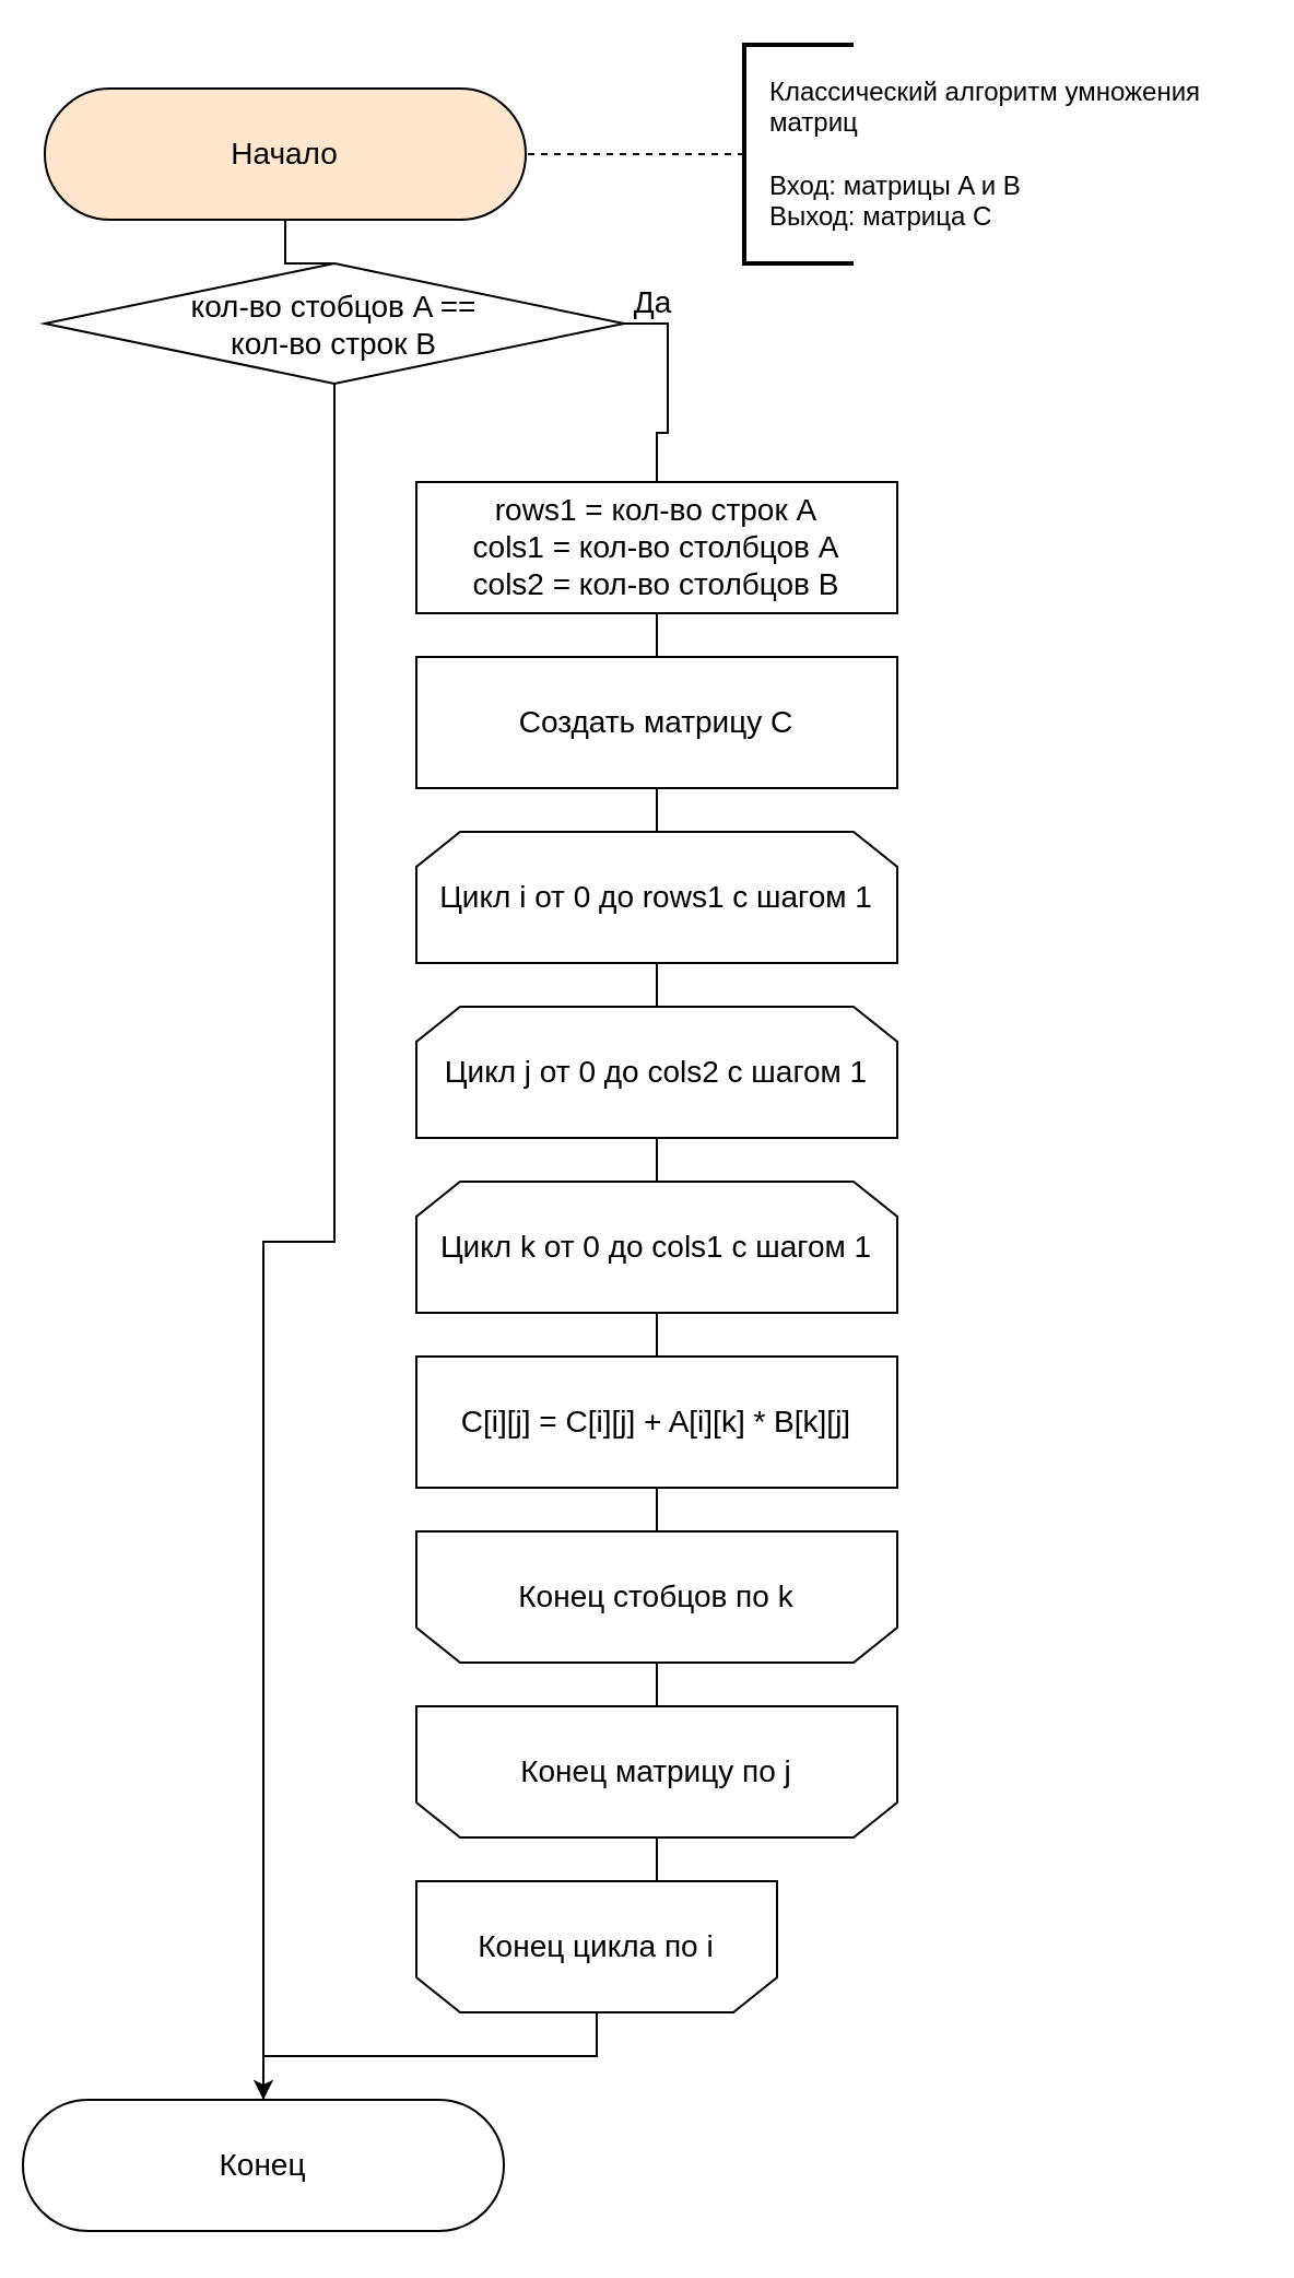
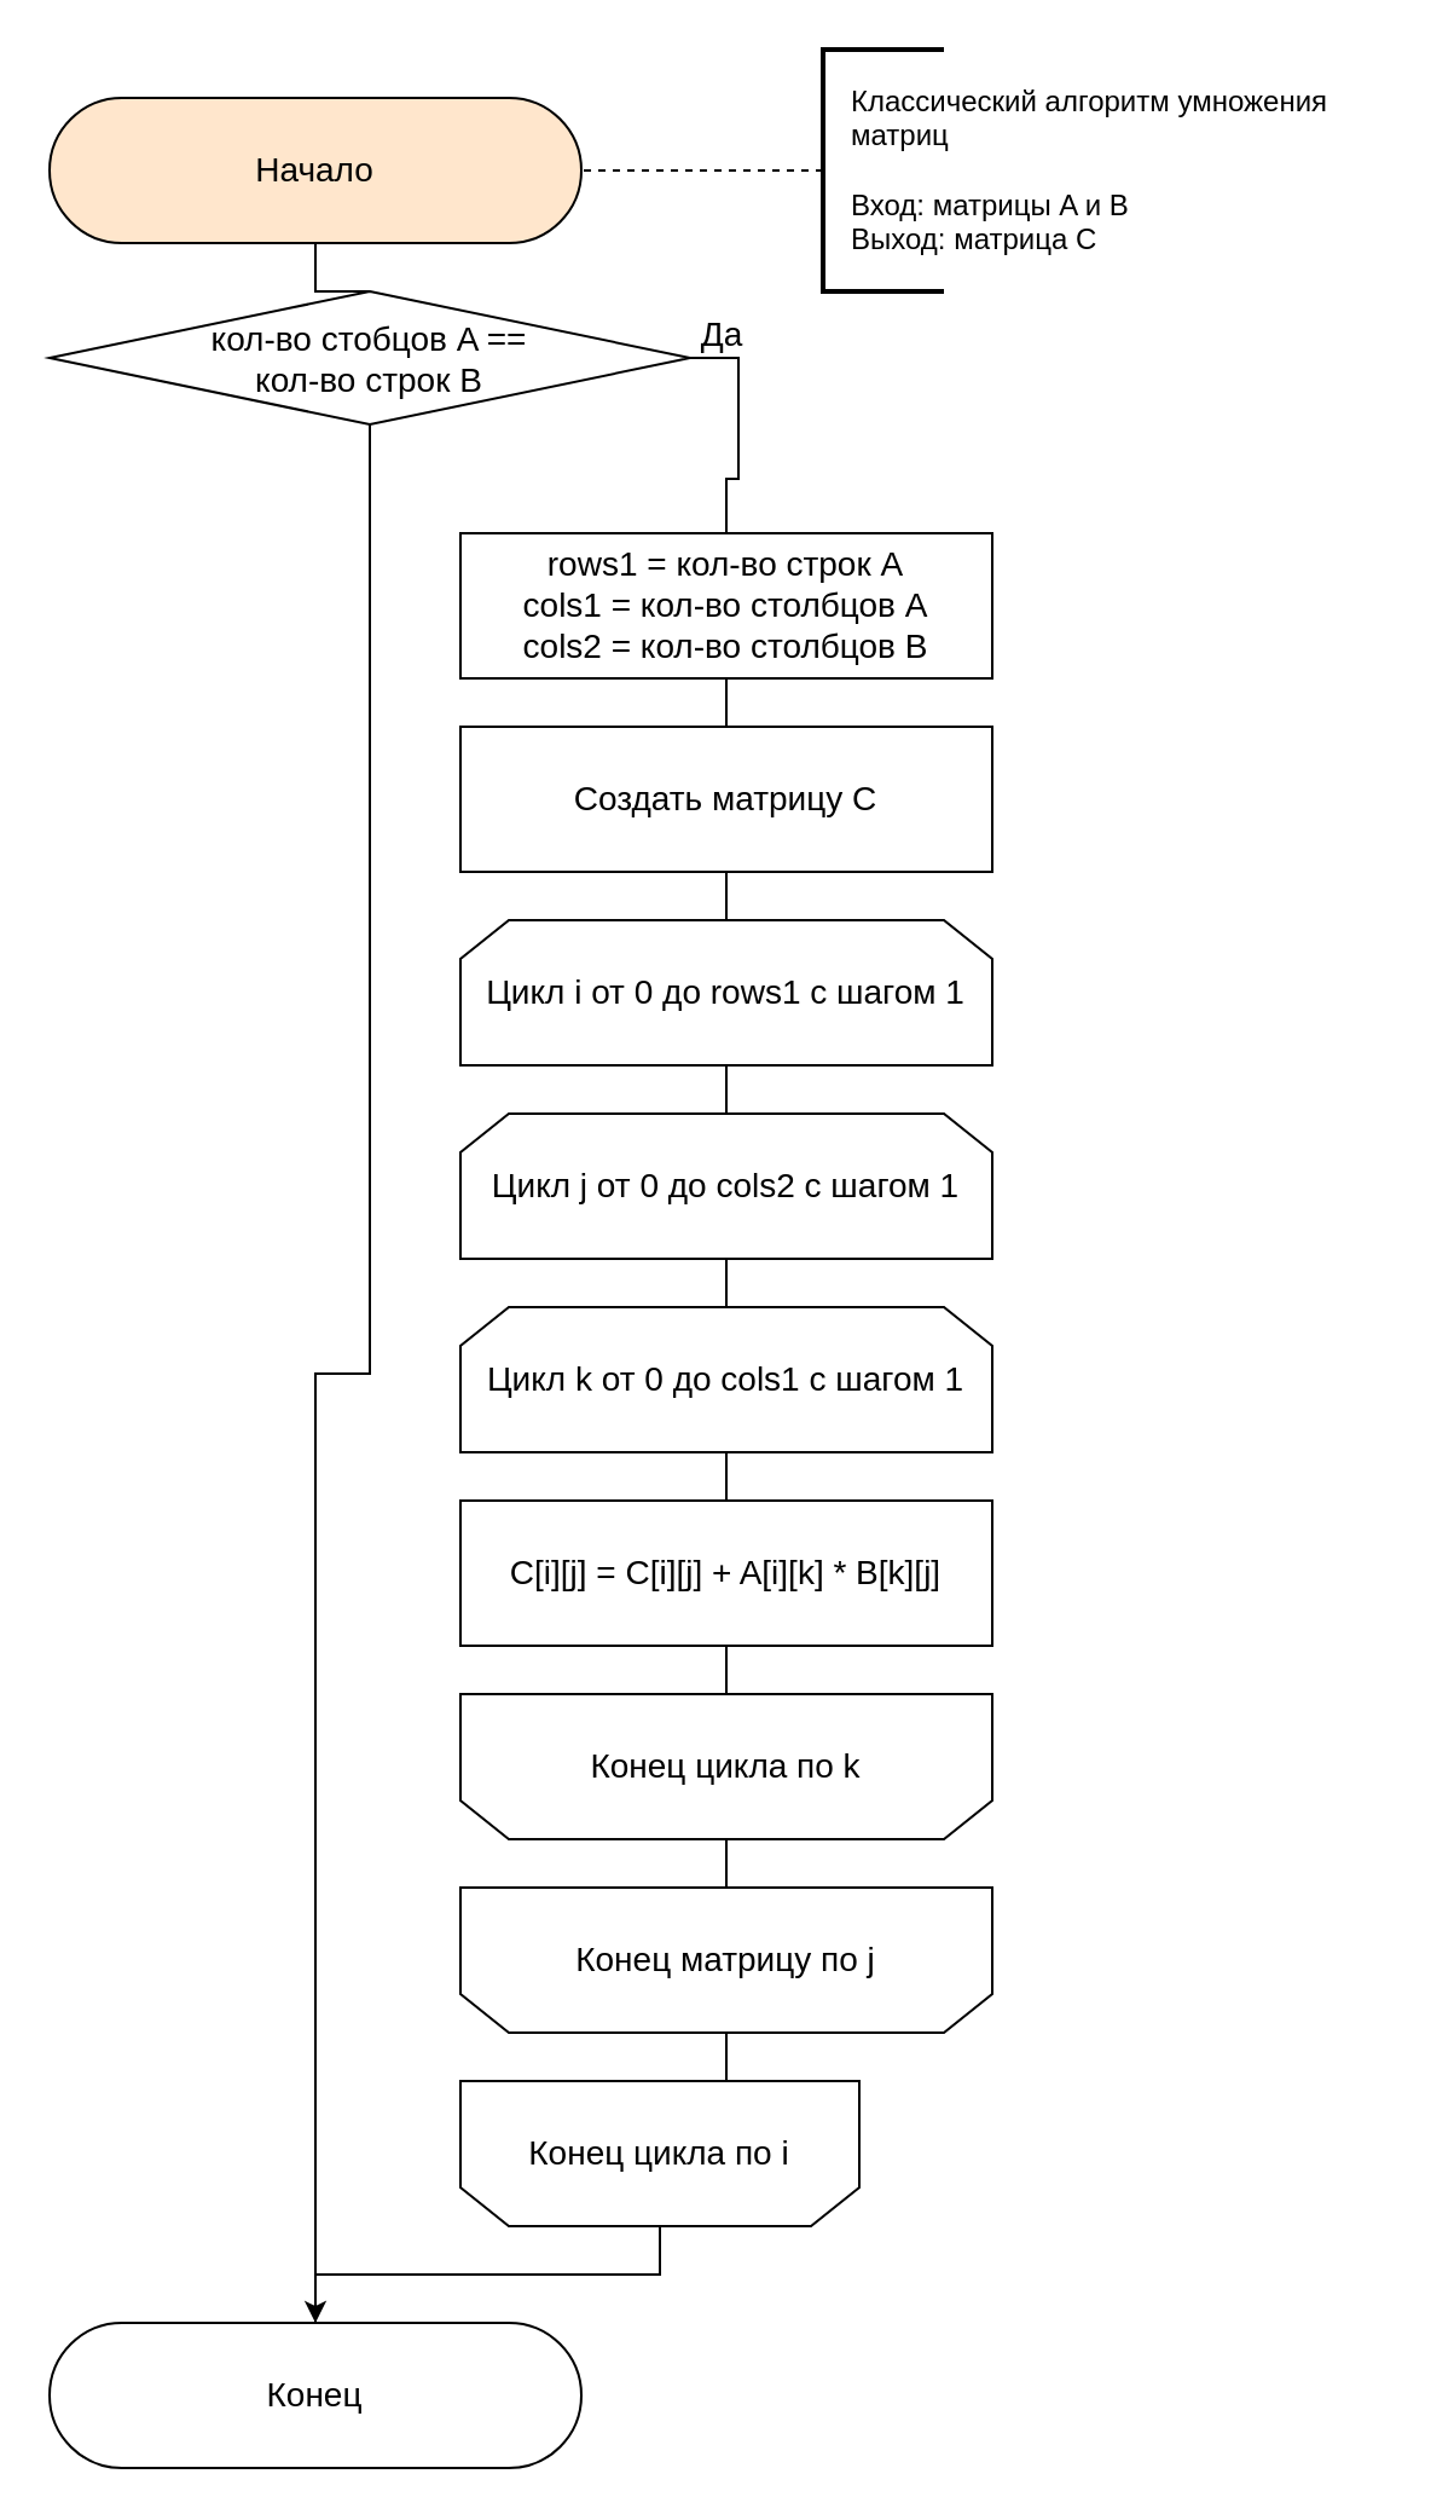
- <mxCell id="21" value="Конец стобцов по k" style="shape=loopLimit;whiteSpace=wrap;html=1;flipV=1;fontSize=14;" parent="1" vertex="1"><mxGeometry x="190" y="700" width="220" height="60" as="geometry" /></mxCell>
+ <mxCell id="21" value="Конец цикла по k" style="shape=loopLimit;whiteSpace=wrap;html=1;flipV=1;fontSize=14;" parent="1" vertex="1"><mxGeometry x="190" y="700" width="220" height="60" as="geometry" /></mxCell>
- <mxCell id="26" value="Конец" style="rounded=1;whiteSpace=wrap;html=1;arcSize=50;fontSize=14;" parent="1" vertex="1"><mxGeometry x="10" y="960" width="220" height="60" as="geometry" /></mxCell>
+ <mxCell id="26" value="Конец" style="rounded=1;whiteSpace=wrap;html=1;arcSize=50;fontSize=14;" parent="1" vertex="1"><mxGeometry x="20" y="960" width="220" height="60" as="geometry" /></mxCell>
